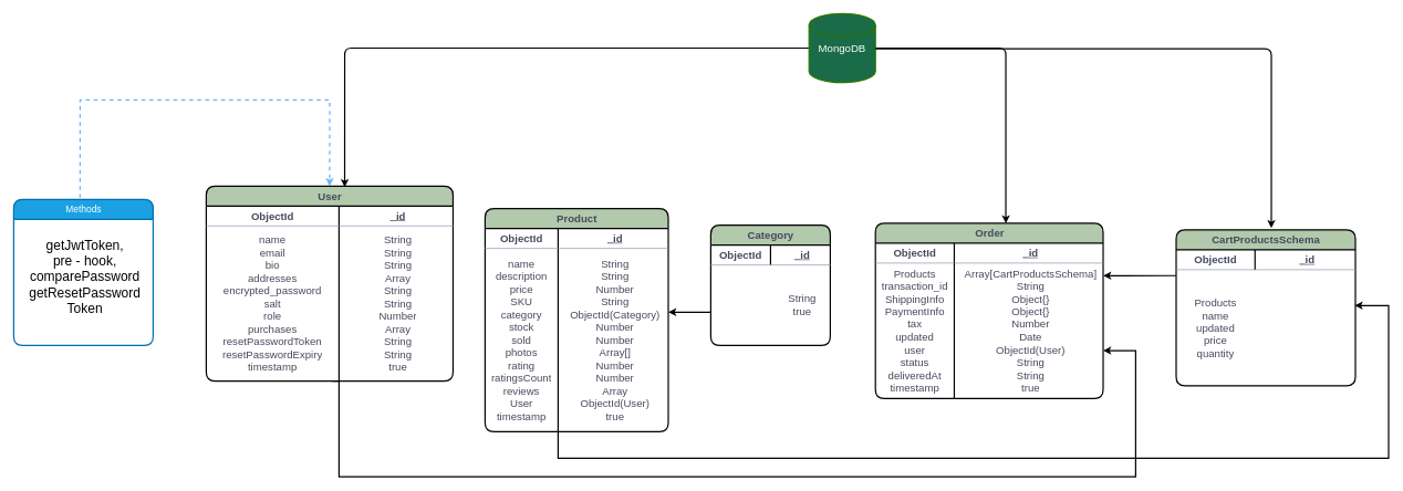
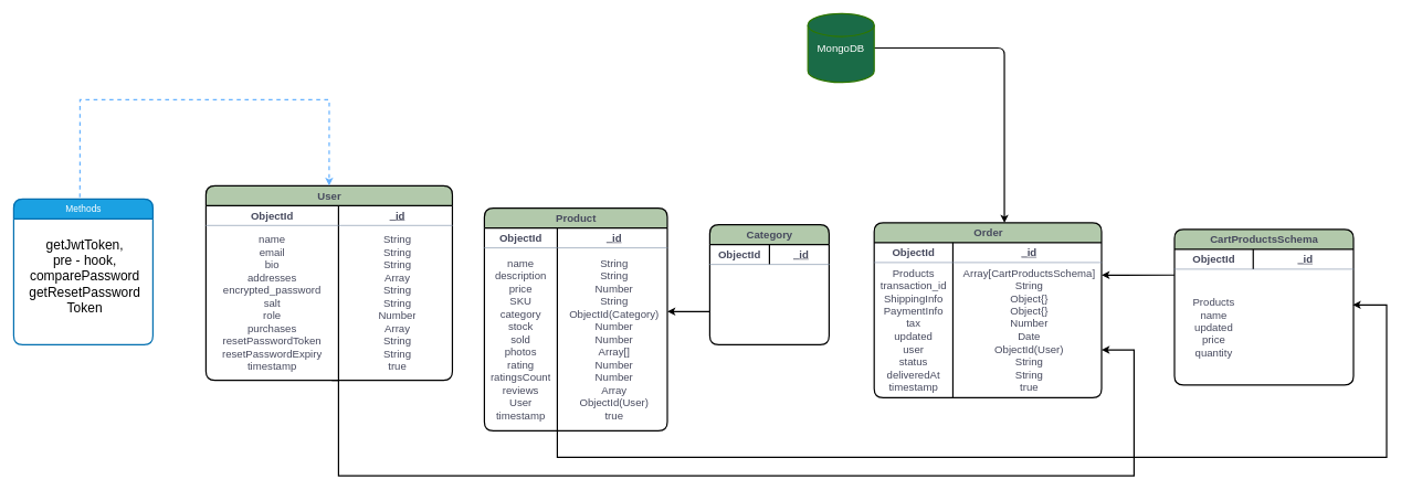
- <mxCell id="2" value="" style="edgeStyle=orthogonalEdgeStyle;orthogonalLoop=1;jettySize=auto;html=1;entryX=0.561;entryY=0.005;entryDx=0;entryDy=0;entryPerimeter=0;fontSize=16;align=center;verticalAlign=middle;strokeColor=#000000;fontColor=#46495D;strokeWidth=2;" parent="1" source="4" target="5" edge="1"><mxGeometry relative="1" as="geometry"><mxPoint x="731" y="115" as="targetPoint" /></mxGeometry></mxCell>
- <mxCell id="40" value="" style="edgeStyle=orthogonalEdgeStyle;orthogonalLoop=1;jettySize=auto;html=1;fontSize=16;align=center;verticalAlign=middle;strokeColor=#000000;fontColor=#46495D;entryX=0.531;entryY=-0.012;entryDx=0;entryDy=0;entryPerimeter=0;strokeWidth=2;" parent="1" source="4" target="34" edge="1"><mxGeometry relative="1" as="geometry"><mxPoint x="1891" y="320" as="targetPoint" /><mxPoint x="1031" y="83" as="sourcePoint" /><Array as="points"><mxPoint x="1914" y="73" /></Array></mxGeometry></mxCell>
- <mxCell id="25" value="String&lt;br&gt;true" style="shape=partialRectangle;connectable=0;fillColor=none;top=0;left=0;bottom=0;right=0;align=center;spacingLeft=6;overflow=hidden;fontSize=16;html=1;verticalAlign=middle;strokeColor=#788AA3;fontColor=#46495D;rounded=1;" parent="24" vertex="1"><mxGeometry x="90" width="90" height="120" as="geometry"><mxRectangle width="90" height="120" as="alternateBounds" /></mxGeometry></mxCell>
